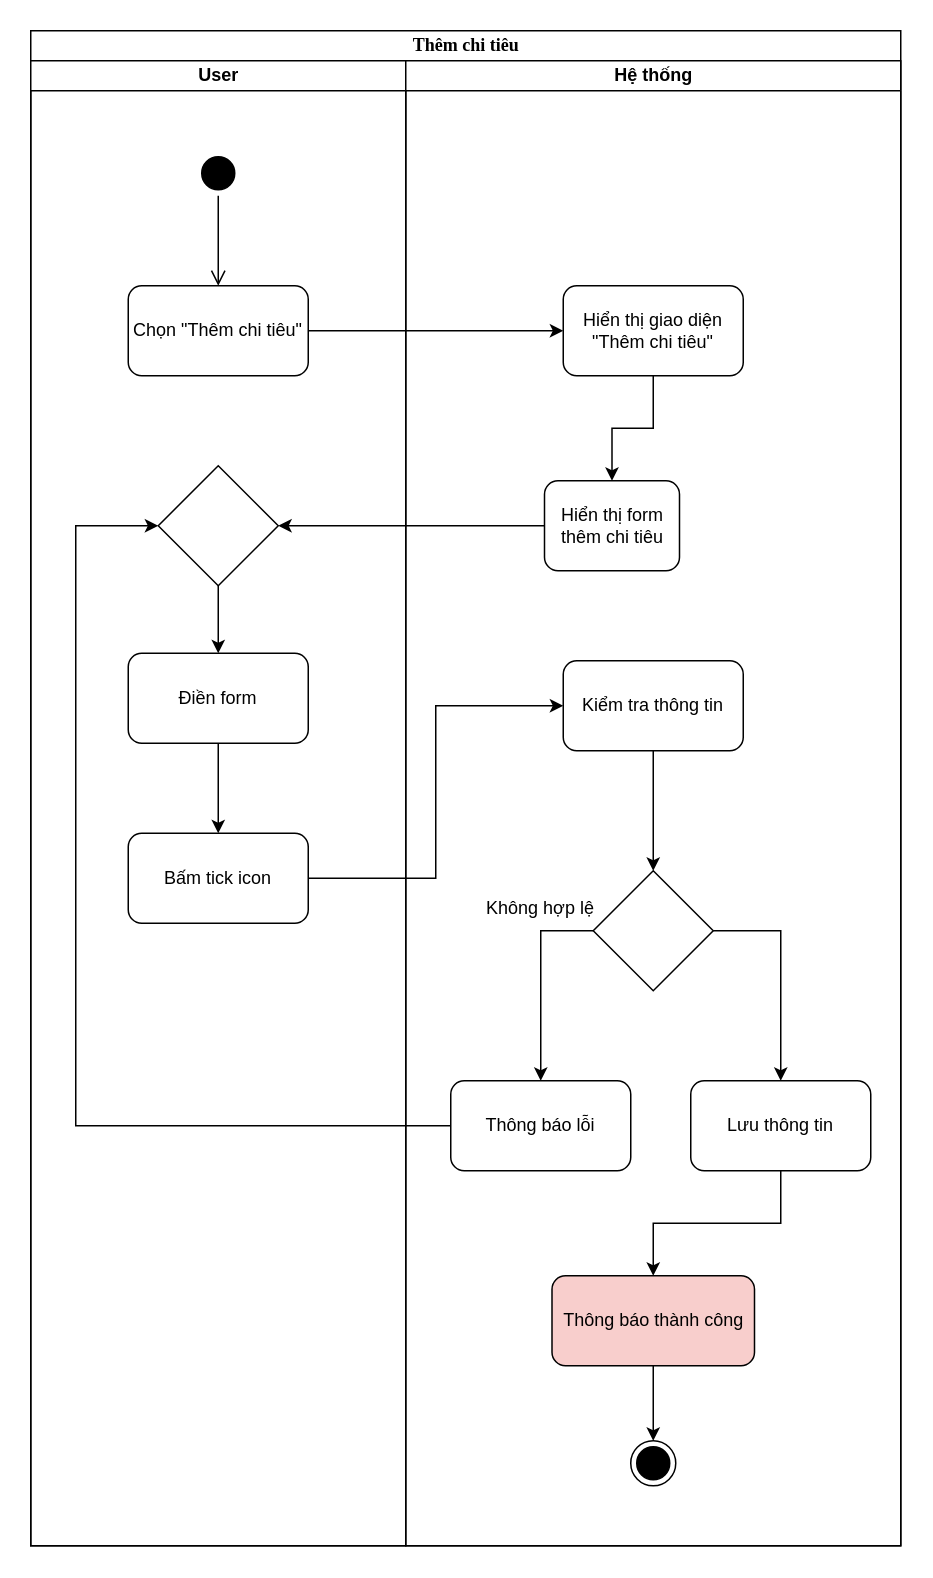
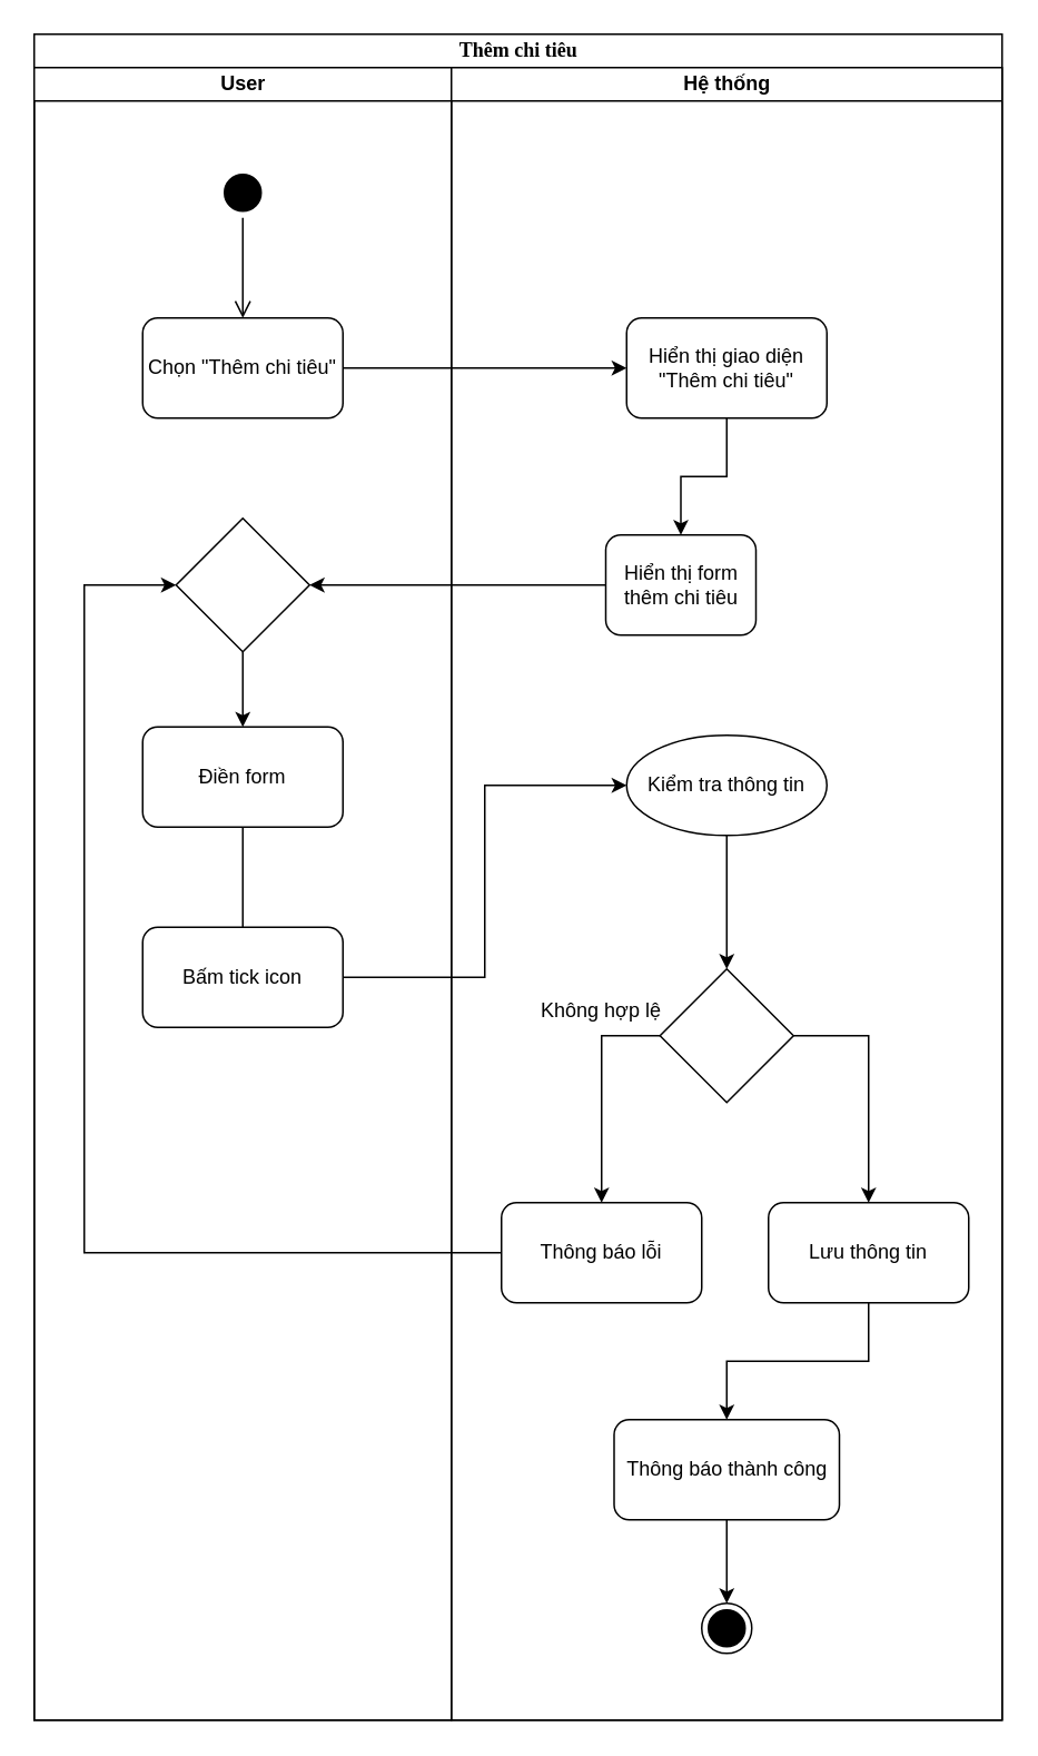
- <mxCell id="17" value="Kiểm tra thông tin" style="rounded=1;whiteSpace=wrap;html=1;strokeColor=#000000;fillColor=#FFFFFF;" vertex="1" parent="12"><mxGeometry x="105" y="400" width="120" height="60" as="geometry" /></mxCell>
+ <mxCell id="17" value="Kiểm tra thông tin" style="ellipse;whiteSpace=wrap;html=1;strokeColor=#000000;fillColor=#FFFFFF;" vertex="1" parent="12"><mxGeometry x="105" y="400" width="120" height="60" as="geometry" /></mxCell>
- <mxCell id="7" style="edgeStyle=orthogonalEdgeStyle;rounded=0;orthogonalLoop=1;jettySize=auto;html=1;entryX=0.5;entryY=0;entryDx=0;entryDy=0;strokeColor=#000000;" edge="1" parent="3" source="8" target="9"><mxGeometry relative="1" as="geometry" /></mxCell>
+ <mxCell id="7" style="edgeStyle=orthogonalEdgeStyle;rounded=0;orthogonalLoop=1;jettySize=auto;html=1;entryX=0.5;entryY=0;entryDx=0;entryDy=0;strokeColor=#000000;endArrow=none;" edge="1" parent="3" source="8" target="9"><mxGeometry relative="1" as="geometry" /></mxCell>
- <mxCell id="26" value="Thông báo thành công" style="rounded=1;whiteSpace=wrap;html=1;strokeColor=#000000;fillColor=#f8cecc;" vertex="1" parent="12"><mxGeometry x="97.5" y="810" width="135" height="60" as="geometry" /></mxCell>
+ <mxCell id="26" value="Thông báo thành công" style="rounded=1;whiteSpace=wrap;html=1;strokeColor=#000000;fillColor=#FFFFFF;" vertex="1" parent="12"><mxGeometry x="97.5" y="810" width="135" height="60" as="geometry" /></mxCell>
